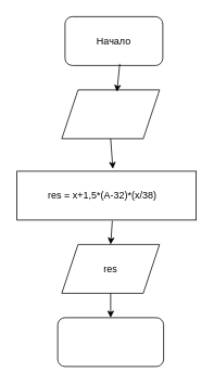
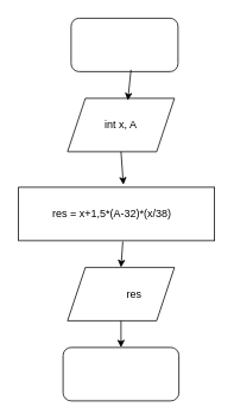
- <mxCell id="3" value="Начало" style="text;strokeColor=none;align=center;fillColor=none;html=1;verticalAlign=middle;whiteSpace=wrap;rounded=0;" vertex="1" parent="1"><mxGeometry x="109" y="35" width="60" height="30" as="geometry" /></mxCell>
+ <mxCell id="5" value="int x, A" style="text;strokeColor=none;align=center;fillColor=none;html=1;verticalAlign=middle;whiteSpace=wrap;rounded=0;" vertex="1" parent="1"><mxGeometry x="105" y="125" width="60" height="30" as="geometry" /></mxCell>
- <mxCell id="10" value="rеs" style="text;strokeColor=none;align=center;fillColor=none;html=1;verticalAlign=middle;whiteSpace=wrap;rounded=0;" vertex="1" parent="1"><mxGeometry x="105" y="315" width="60" height="30" as="geometry" /></mxCell>
+ <mxCell id="10" value="rеs" style="text;strokeColor=none;align=center;fillColor=none;html=1;verticalAlign=middle;whiteSpace=wrap;rounded=0;" vertex="1" parent="1"><mxGeometry x="120" y="315" width="60" height="30" as="geometry" /></mxCell>
